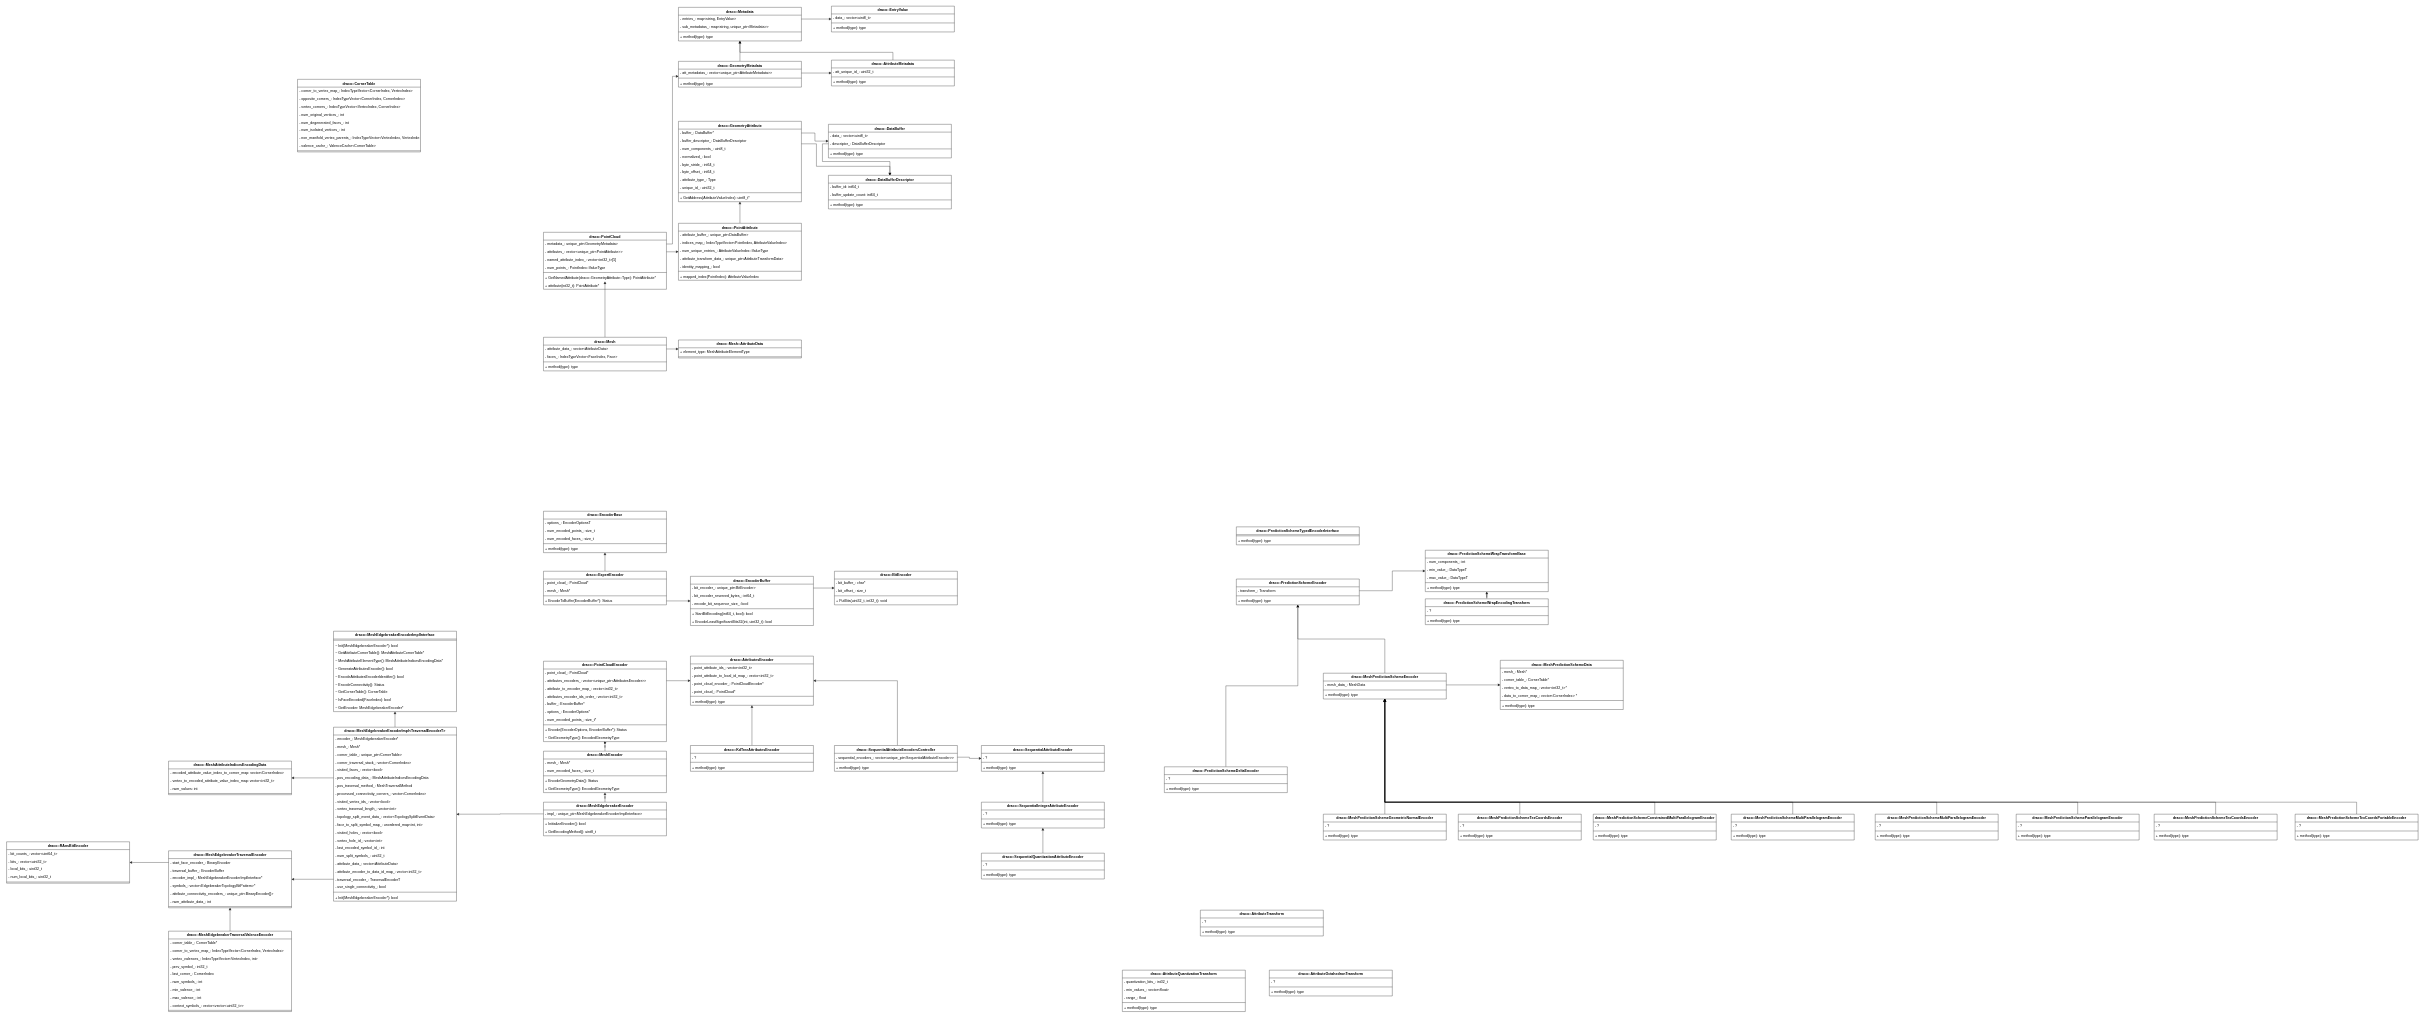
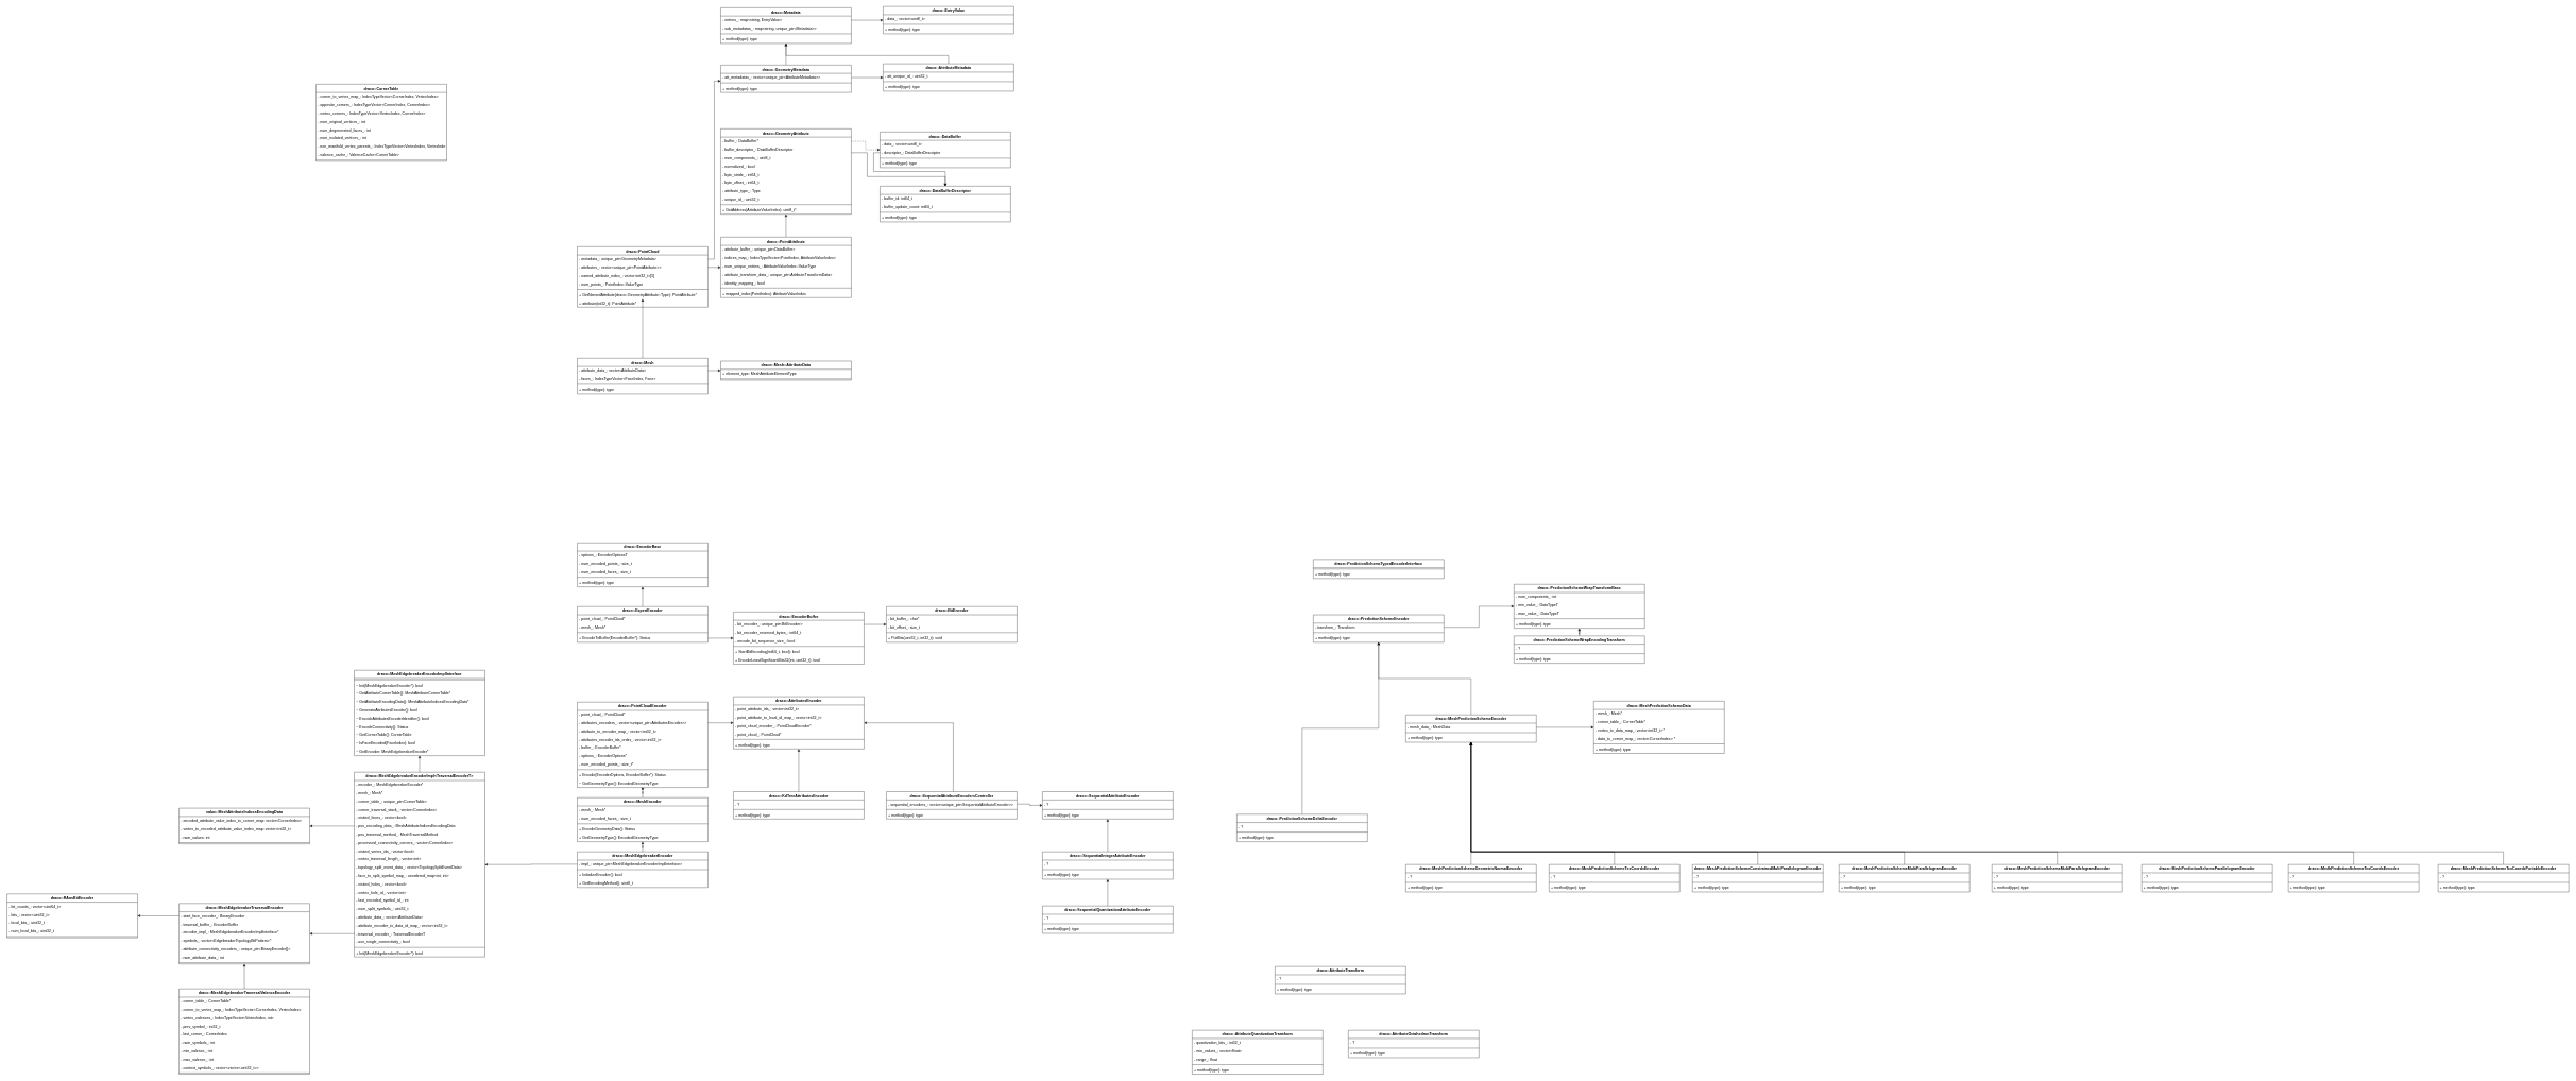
- <mxCell id="68" style="edgeStyle=orthogonalEdgeStyle;rounded=0;orthogonalLoop=1;jettySize=auto;html=1;" parent="1" source="53" target="63" edge="1"><mxGeometry relative="1" as="geometry" /></mxCell>
+ <mxCell id="68" style="edgeStyle=orthogonalEdgeStyle;rounded=0;orthogonalLoop=1;jettySize=auto;html=1;dashed=1;" parent="1" source="53" target="63" edge="1"><mxGeometry relative="1" as="geometry" /></mxCell>
- <mxCell id="138" value="~ MeshAttributeElementType(): MeshAttributeIndicesEncodingData*" style="text;strokeColor=none;fillColor=none;align=left;verticalAlign=top;spacingLeft=4;spacingRight=4;overflow=hidden;rotatable=0;points=[[0,0.5],[1,0.5]];portConstraint=eastwest;" parent="134" vertex="1"><mxGeometry y="86" width="410" height="26" as="geometry" /></mxCell>
+ <mxCell id="138" value="~ GetAttributeEncodingData(): MeshAttributeIndicesEncodingData*" style="text;strokeColor=none;fillColor=none;align=left;verticalAlign=top;spacingLeft=4;spacingRight=4;overflow=hidden;rotatable=0;points=[[0,0.5],[1,0.5]];portConstraint=eastwest;" parent="134" vertex="1"><mxGeometry y="86" width="410" height="26" as="geometry" /></mxCell>
- <mxCell id="201" value="draco::MeshAttributeIndicesEncodingData" style="swimlane;fontStyle=1;align=center;verticalAlign=top;childLayout=stackLayout;horizontal=1;startSize=26;horizontalStack=0;resizeParent=1;resizeParentMax=0;resizeLast=0;collapsible=1;marginBottom=0;" parent="1" vertex="1"><mxGeometry x="560" y="2537" width="410" height="112" as="geometry" /></mxCell>
+ <mxCell id="201" value="value::MeshAttributeIndicesEncodingData" style="swimlane;fontStyle=1;align=center;verticalAlign=top;childLayout=stackLayout;horizontal=1;startSize=26;horizontalStack=0;resizeParent=1;resizeParentMax=0;resizeLast=0;collapsible=1;marginBottom=0;" parent="1" vertex="1"><mxGeometry x="560" y="2537" width="410" height="112" as="geometry" /></mxCell>
- <mxCell id="291" style="edgeStyle=orthogonalEdgeStyle;rounded=0;orthogonalLoop=1;jettySize=auto;html=1;" parent="1" source="292" target="262" edge="1"><mxGeometry relative="1" as="geometry"><Array as="points"><mxPoint x="6925" y="2674" /><mxPoint x="4615" y="2674" /></Array></mxGeometry></mxCell>
